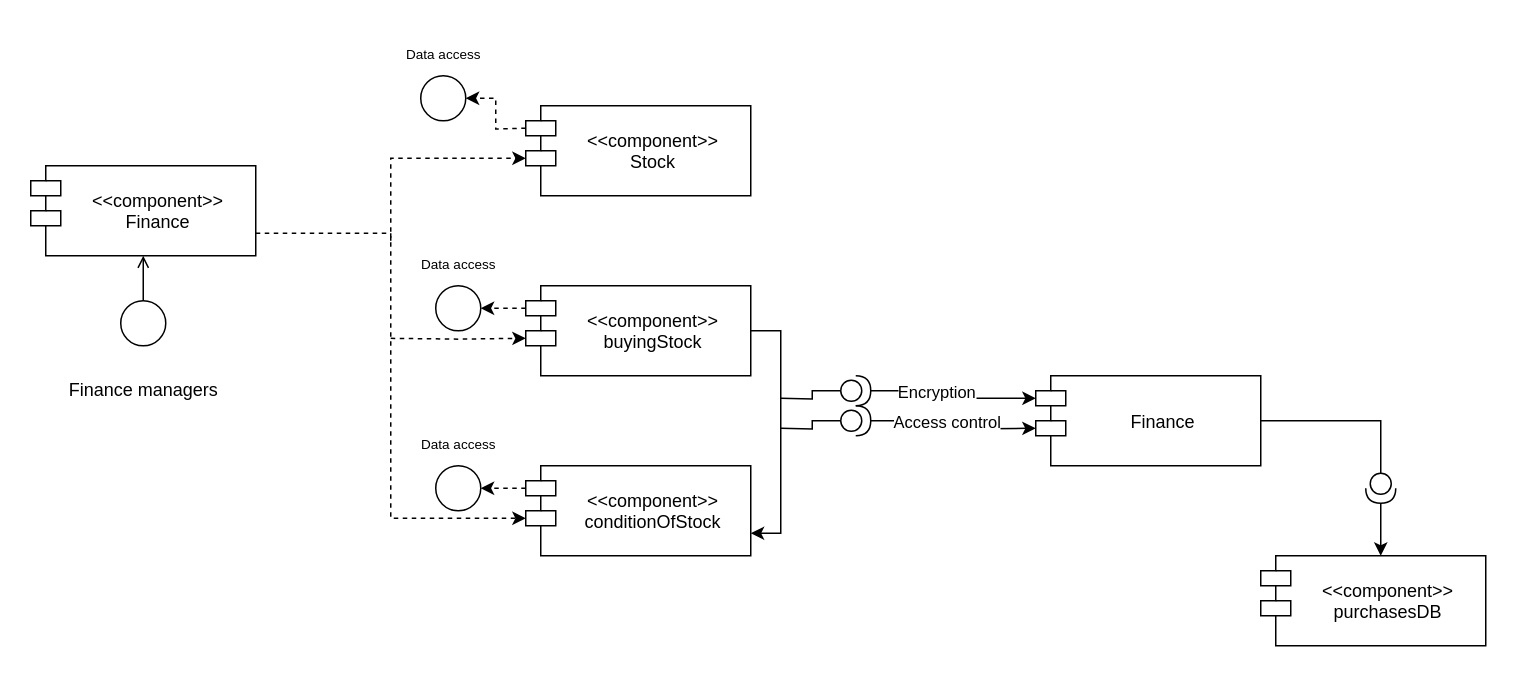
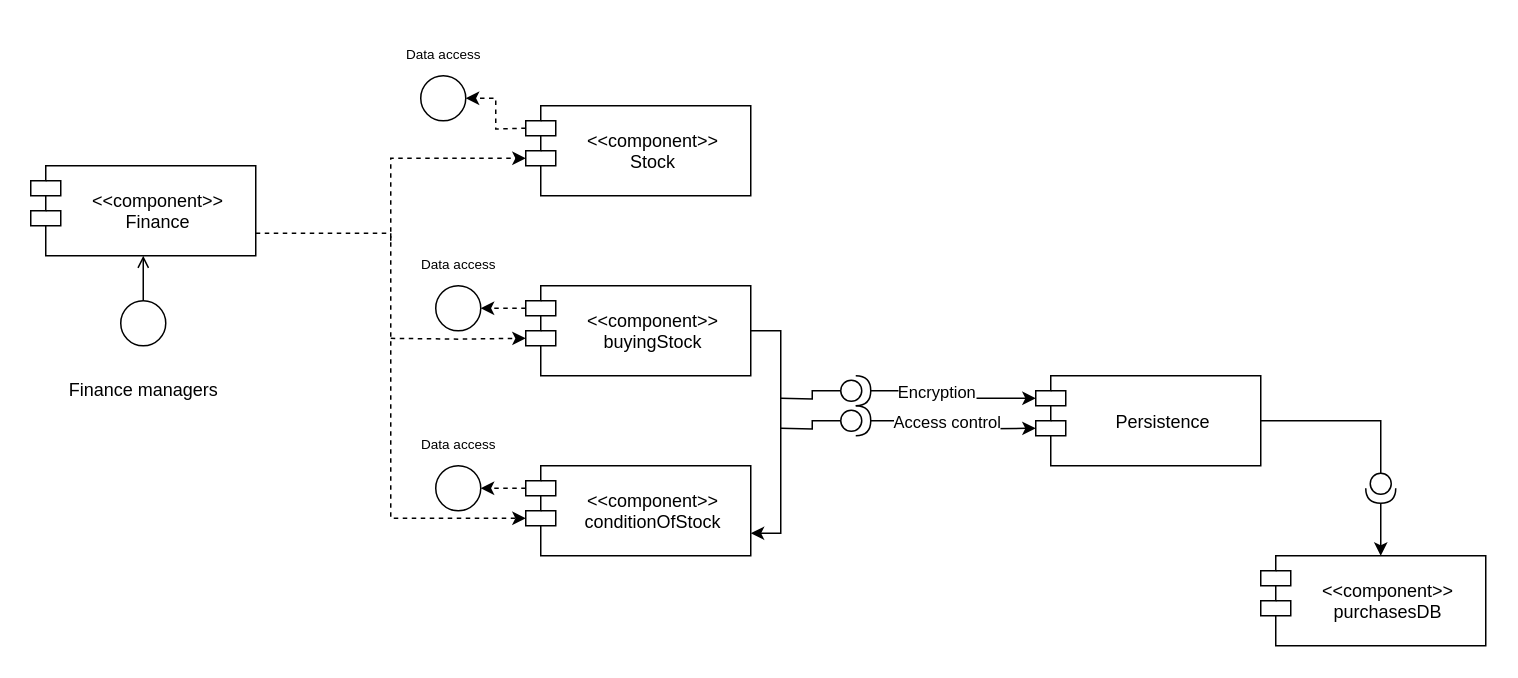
- <mxCell id="23" value="Finance" style="shape=module;align=left;spacingLeft=20;align=center;verticalAlign=middle;fillStyle=auto;horizontal=1;" parent="1" vertex="1"><mxGeometry x="690" y="250" width="150" height="60" as="geometry" /></mxCell>
+ <mxCell id="23" value="Persistence" style="shape=module;align=left;spacingLeft=20;align=center;verticalAlign=middle;fillStyle=auto;horizontal=1;" parent="1" vertex="1"><mxGeometry x="690" y="250" width="150" height="60" as="geometry" /></mxCell>
